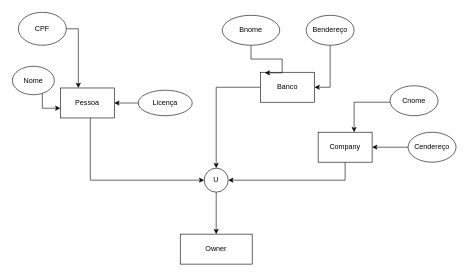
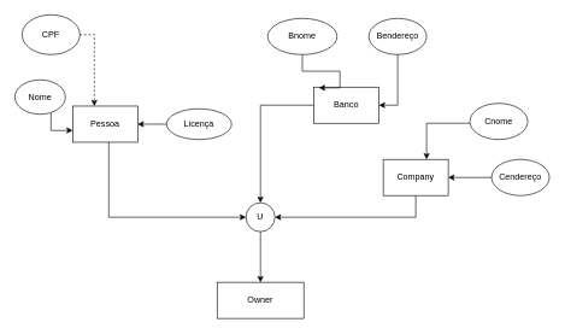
- <mxCell id="11" style="edgeStyle=orthogonalEdgeStyle;rounded=0;orthogonalLoop=1;jettySize=auto;html=1;" edge="1" parent="1" source="12" target="3"><mxGeometry relative="1" as="geometry"><Array as="points"><mxPoint x="130" y="48" /></Array></mxGeometry></mxCell>
+ <mxCell id="11" style="edgeStyle=orthogonalEdgeStyle;rounded=0;orthogonalLoop=1;jettySize=auto;html=1;dashed=1;" edge="1" parent="1" source="12" target="3"><mxGeometry relative="1" as="geometry"><Array as="points"><mxPoint x="130" y="48" /></Array></mxGeometry></mxCell>
